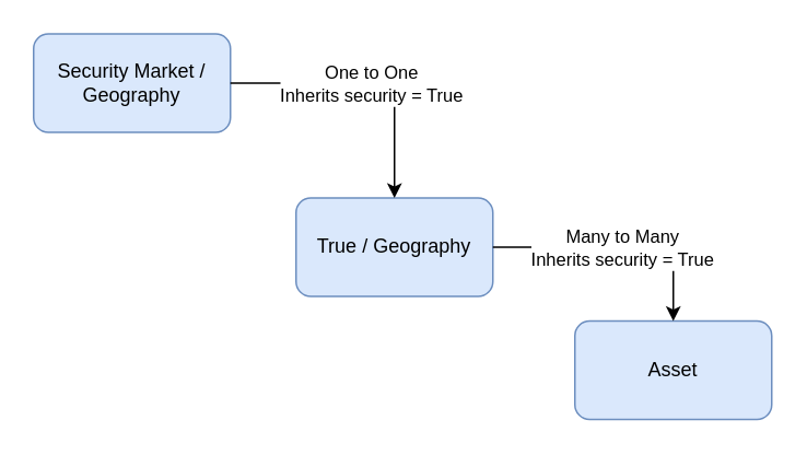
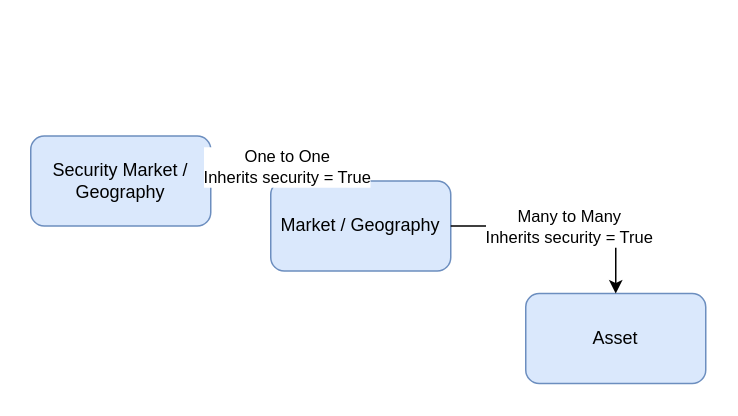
- <mxCell id="6" value="Security Market / Geography" style="rounded=1;whiteSpace=wrap;html=1;fillColor=#dae8fc;strokeColor=#6c8ebf;" vertex="1" parent="1"><mxGeometry x="20" y="20" width="120" height="60" as="geometry" /></mxCell>
+ <mxCell id="6" value="Security Market / Geography" style="rounded=1;whiteSpace=wrap;html=1;fillColor=#dae8fc;strokeColor=#6c8ebf;" vertex="1" parent="1"><mxGeometry x="20" y="90" width="120" height="60" as="geometry" /></mxCell>
- <mxCell id="3" value="True / Geography" style="rounded=1;whiteSpace=wrap;html=1;fillColor=#dae8fc;strokeColor=#6c8ebf;" vertex="1" parent="1"><mxGeometry x="180" y="120" width="120" height="60" as="geometry" /></mxCell>
+ <mxCell id="3" value="Market / Geography" style="rounded=1;whiteSpace=wrap;html=1;fillColor=#dae8fc;strokeColor=#6c8ebf;" vertex="1" parent="1"><mxGeometry x="180" y="120" width="120" height="60" as="geometry" /></mxCell>
